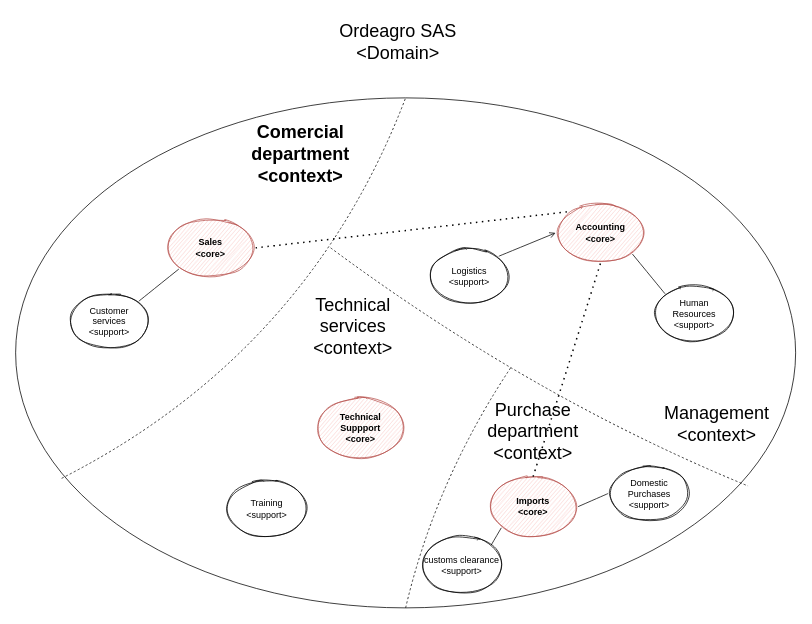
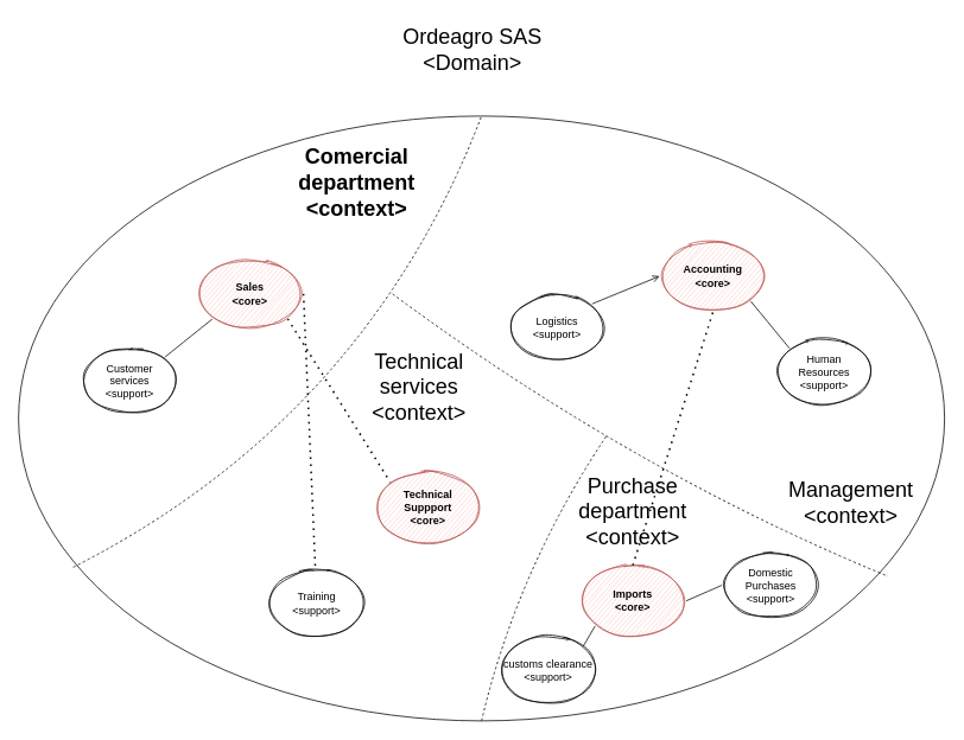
- <mxCell id="25" value="" style="endArrow=none;dashed=1;html=1;dashPattern=1 3;strokeWidth=2;rounded=0;fontSize=24;curved=1;entryX=0;entryY=0;entryDx=0;entryDy=0;exitX=1;exitY=0.5;exitDx=0;exitDy=0;" parent="1" source="11" target="13" edge="1"><mxGeometry width="50" height="50" relative="1" as="geometry"><mxPoint x="790" y="630" as="sourcePoint" /><mxPoint x="810" y="360" as="targetPoint" /></mxGeometry></mxCell>
+ <mxCell id="25" value="" style="endArrow=none;dashed=1;html=1;dashPattern=1 3;strokeWidth=2;rounded=0;fontSize=24;curved=1;exitX=1;exitY=0.5;exitDx=0;exitDy=0;" parent="1" source="11" target="18" edge="1"><mxGeometry width="50" height="50" relative="1" as="geometry"><mxPoint x="790" y="630" as="sourcePoint" /><mxPoint x="810" y="360" as="targetPoint" /></mxGeometry></mxCell>
+ <mxCell id="26" value="" style="endArrow=none;dashed=1;html=1;dashPattern=1 3;strokeWidth=2;rounded=0;fontSize=24;curved=1;entryX=0;entryY=0;entryDx=0;entryDy=0;exitX=1;exitY=1;exitDx=0;exitDy=0;" parent="1" source="11" target="17" edge="1"><mxGeometry width="50" height="50" relative="1" as="geometry"><mxPoint x="350" y="340" as="sourcePoint" /><mxPoint x="767.574" y="291.716" as="targetPoint" /></mxGeometry></mxCell>
